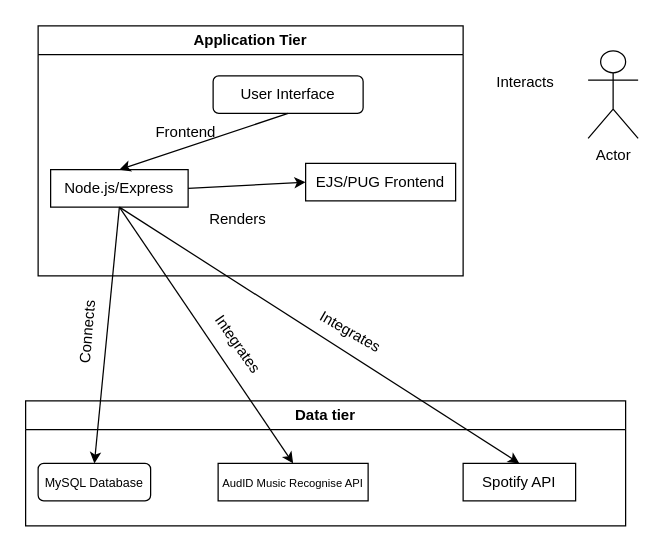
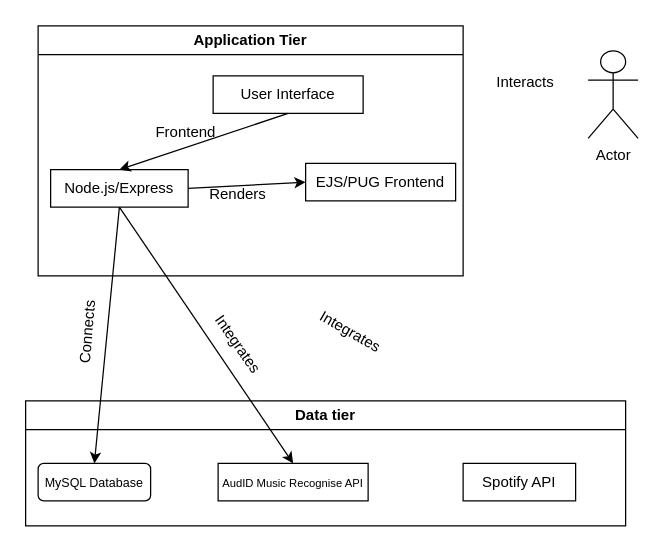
- <mxCell id="3" value="User Interface" style="whiteSpace=wrap;html=1;rounded=1;" vertex="1" parent="2"><mxGeometry x="140" y="40" width="120" height="30" as="geometry" /></mxCell>
+ <mxCell id="3" value="User Interface" style="rounded=0;whiteSpace=wrap;html=1;" vertex="1" parent="2"><mxGeometry x="140" y="40" width="120" height="30" as="geometry" /></mxCell>
- <mxCell id="9" value="Renders" style="text;html=1;strokeColor=none;fillColor=none;align=center;verticalAlign=middle;whiteSpace=wrap;rounded=0;" vertex="1" parent="2"><mxGeometry x="130" y="140" width="60" height="30" as="geometry" /></mxCell>
+ <mxCell id="9" value="Renders" style="text;html=1;strokeColor=none;fillColor=none;align=center;verticalAlign=middle;whiteSpace=wrap;rounded=0;" vertex="1" parent="2"><mxGeometry x="130" y="120" width="60" height="30" as="geometry" /></mxCell>
- <mxCell id="18" value="" style="endArrow=classic;html=1;rounded=0;exitX=0.5;exitY=1;exitDx=0;exitDy=0;entryX=0.5;entryY=0;entryDx=0;entryDy=0;" edge="1" parent="1" source="4" target="15"><mxGeometry width="50" height="50" relative="1" as="geometry"><mxPoint x="220" y="270" as="sourcePoint" /><mxPoint x="270" y="220" as="targetPoint" /></mxGeometry></mxCell>
